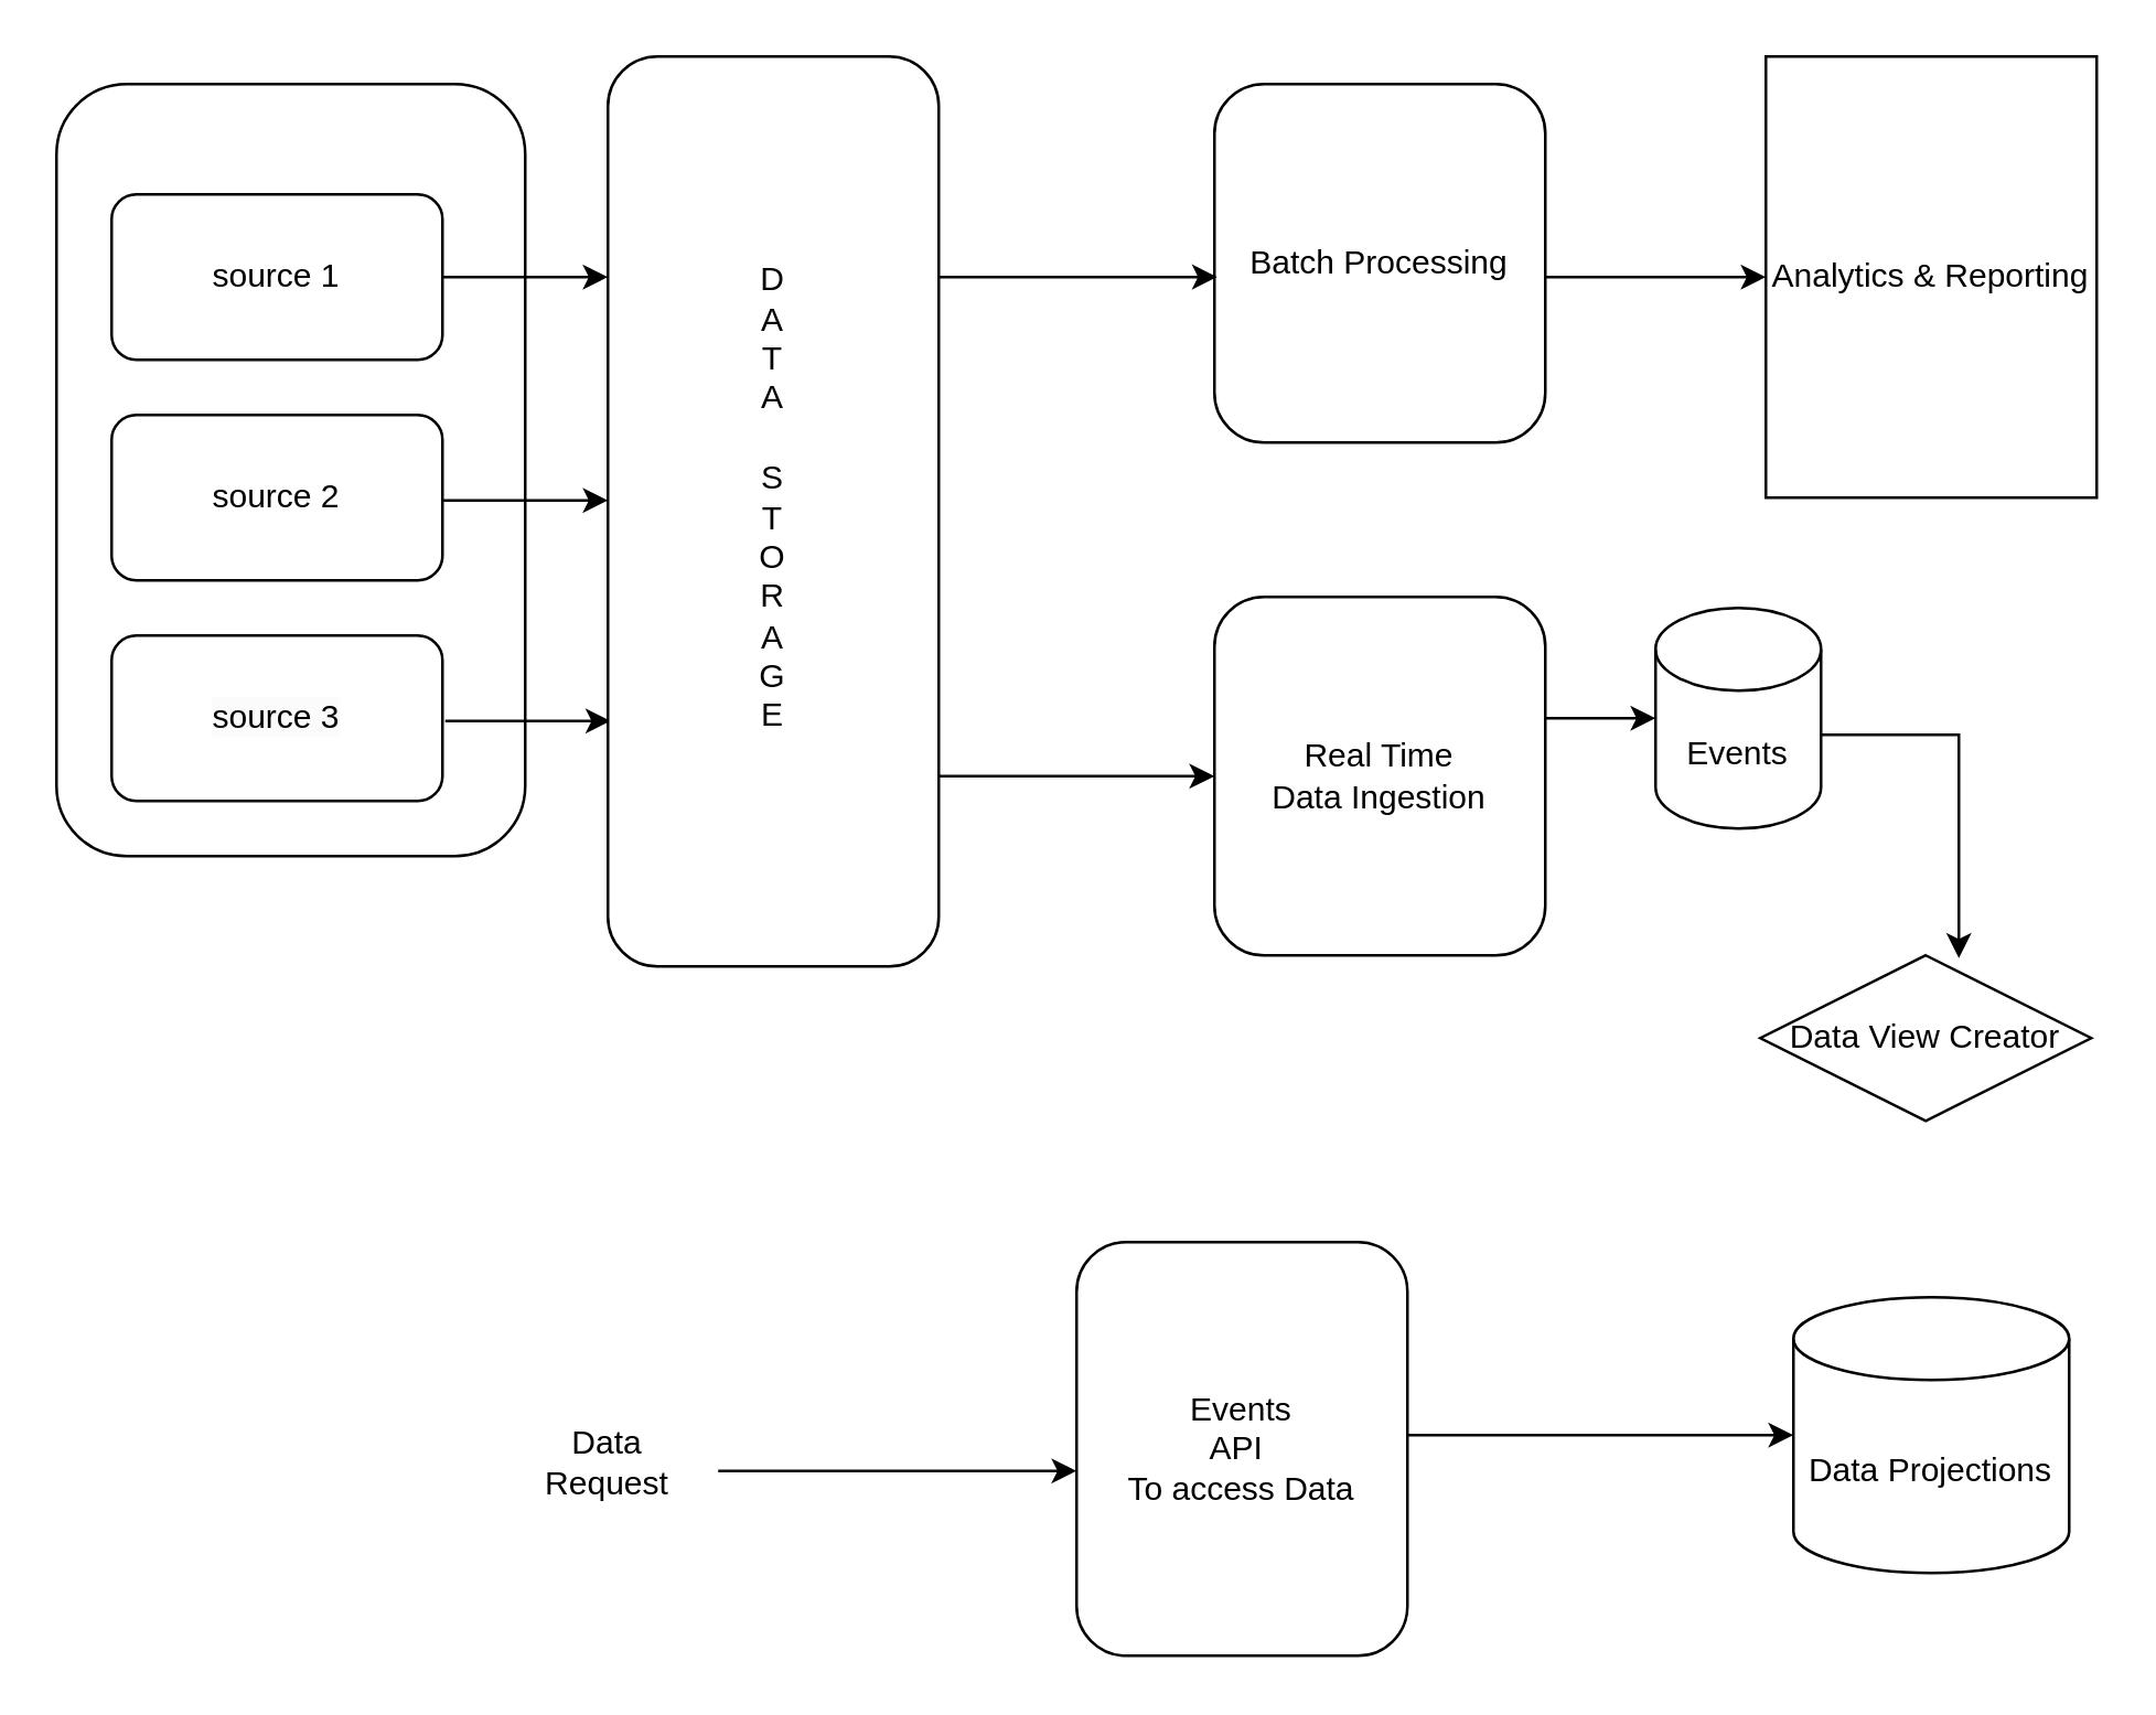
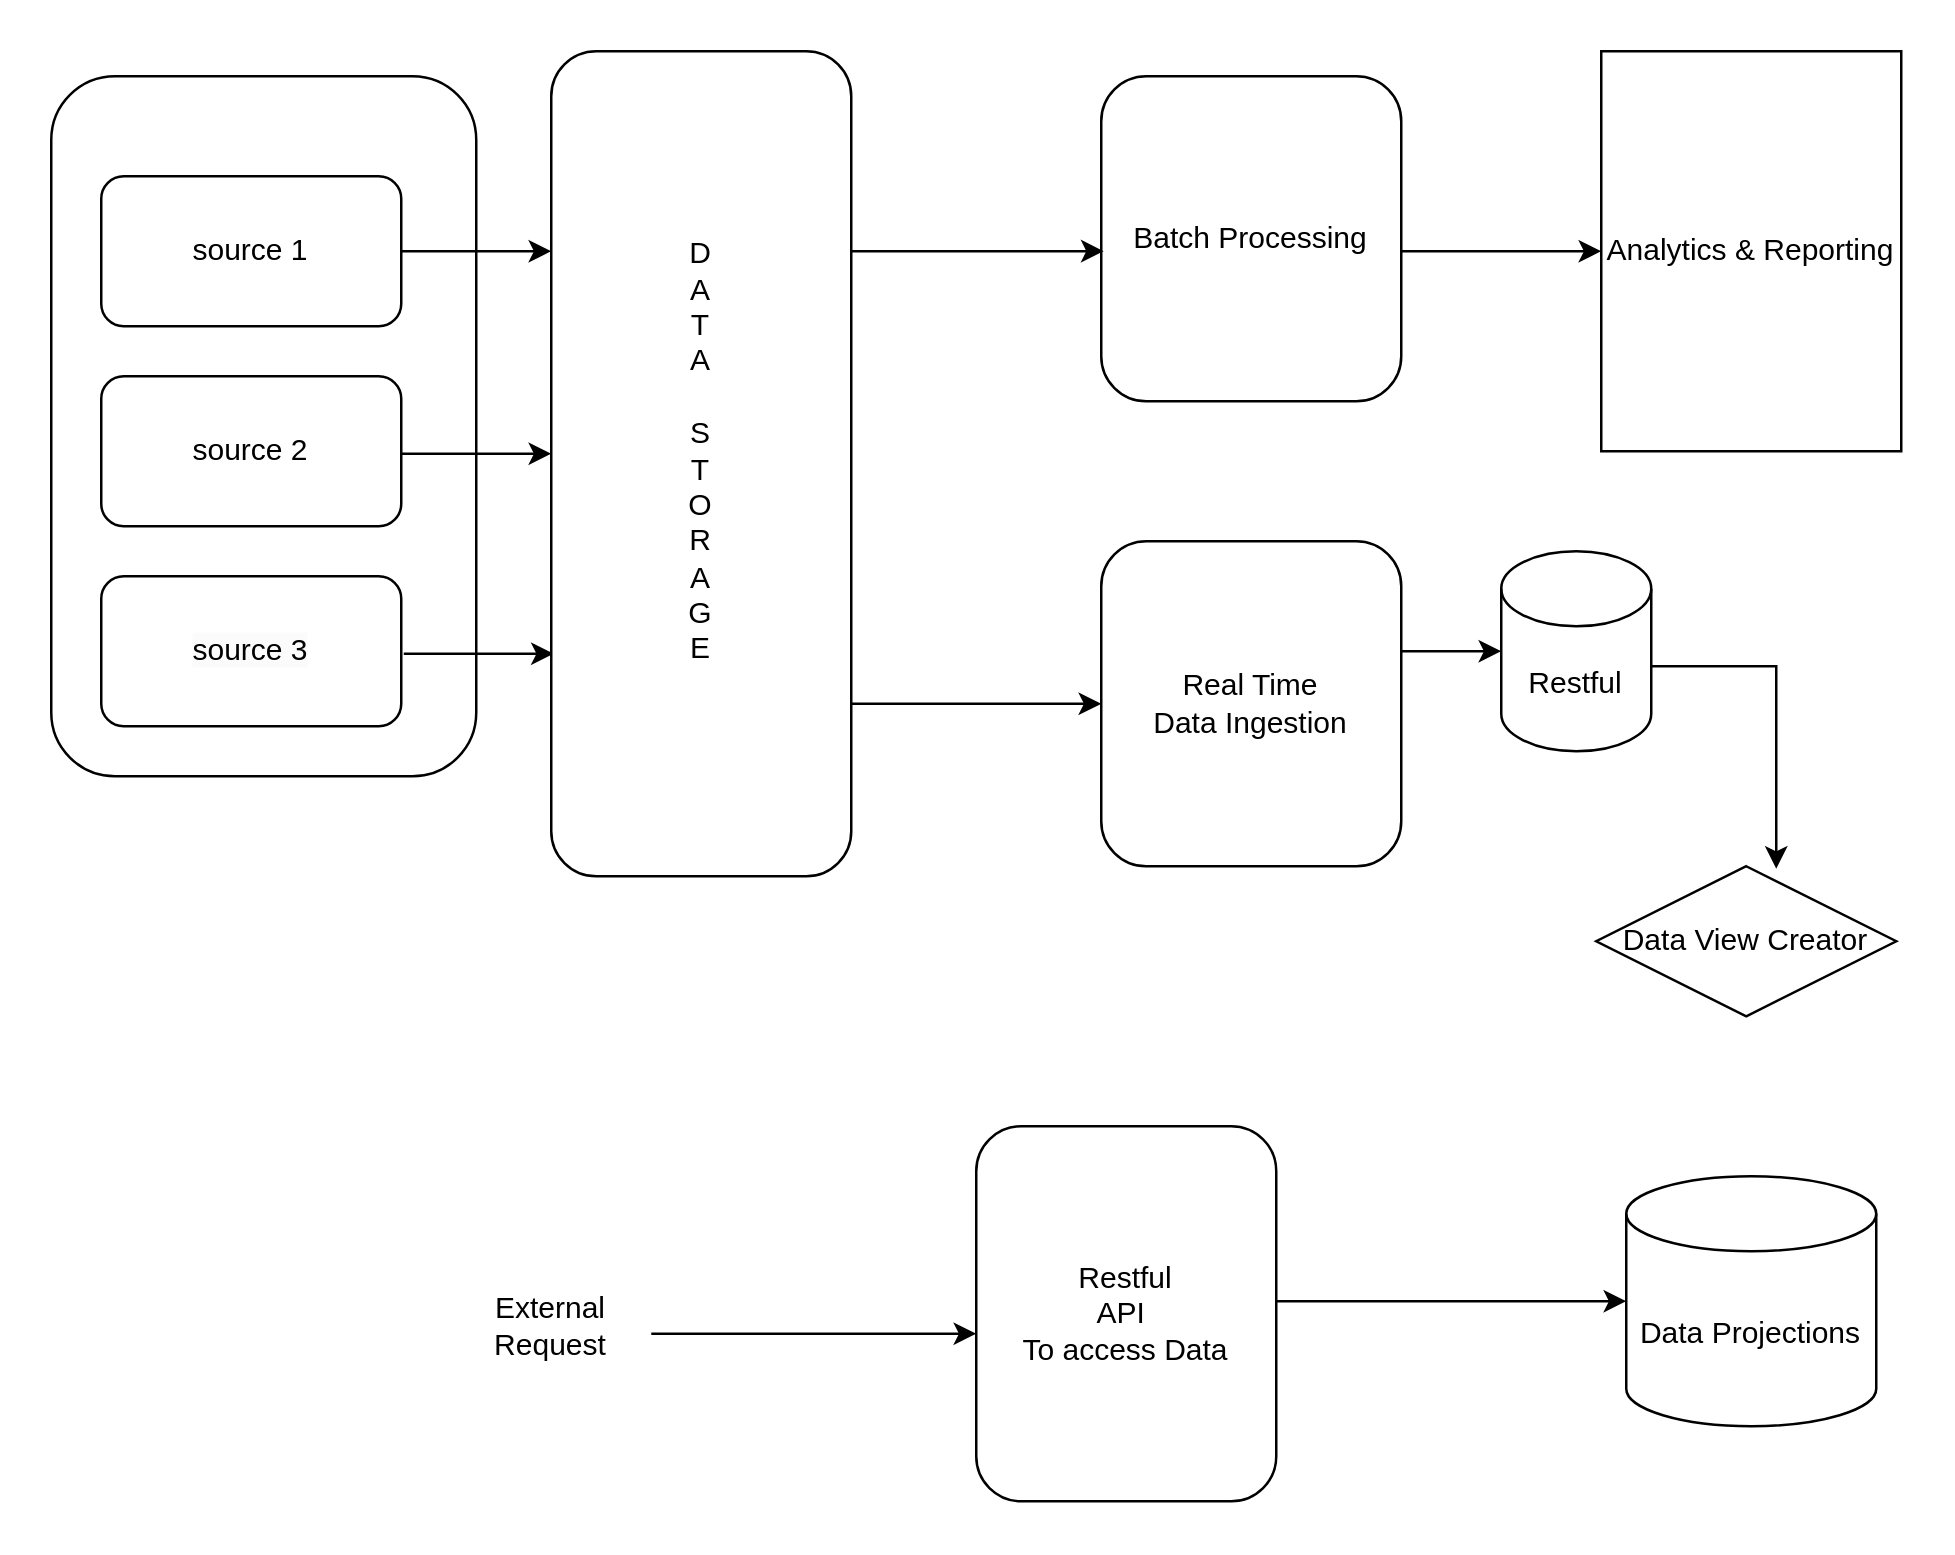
- <mxCell id="18" value="Events" style="shape=cylinder3;whiteSpace=wrap;html=1;boundedLbl=1;backgroundOutline=1;size=15;" vertex="1" parent="1"><mxGeometry x="600" y="220" width="60" height="80" as="geometry" /></mxCell>
+ <mxCell id="18" value="Restful" style="shape=cylinder3;whiteSpace=wrap;html=1;boundedLbl=1;backgroundOutline=1;size=15;" vertex="1" parent="1"><mxGeometry x="600" y="220" width="60" height="80" as="geometry" /></mxCell>
- <mxCell id="22" value="Events &lt;br&gt;API&amp;nbsp;&lt;br&gt;To access Data&lt;br&gt;" style="rounded=1;whiteSpace=wrap;html=1;" vertex="1" parent="1"><mxGeometry x="390" y="450" width="120" height="150" as="geometry" /></mxCell>
+ <mxCell id="22" value="Restful &lt;br&gt;API&amp;nbsp;&lt;br&gt;To access Data&lt;br&gt;" style="rounded=1;whiteSpace=wrap;html=1;" vertex="1" parent="1"><mxGeometry x="390" y="450" width="120" height="150" as="geometry" /></mxCell>
- <mxCell id="25" value="Data&lt;br&gt;Request" style="text;html=1;strokeColor=none;fillColor=none;align=center;verticalAlign=middle;whiteSpace=wrap;rounded=0;" vertex="1" parent="1"><mxGeometry x="170" y="500" width="100" height="60" as="geometry" /></mxCell>
+ <mxCell id="25" value="External&lt;br&gt;Request" style="text;html=1;strokeColor=none;fillColor=none;align=center;verticalAlign=middle;whiteSpace=wrap;rounded=0;" vertex="1" parent="1"><mxGeometry x="170" y="500" width="100" height="60" as="geometry" /></mxCell>
